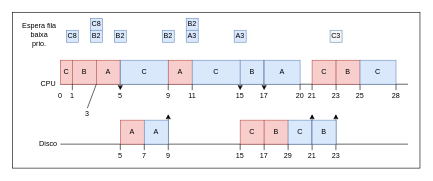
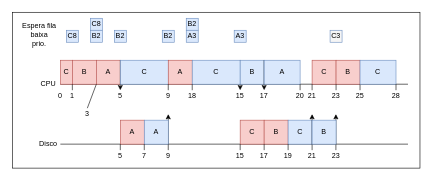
- <mxCell id="29" value="11" style="text;html=1;strokeColor=none;fillColor=none;align=center;verticalAlign=middle;whiteSpace=wrap;rounded=0;" parent="1" vertex="1"><mxGeometry x="300" y="150" width="40" height="20" as="geometry" /></mxCell>
+ <mxCell id="29" value="18" style="text;html=1;strokeColor=none;fillColor=none;align=center;verticalAlign=middle;whiteSpace=wrap;rounded=0;" parent="1" vertex="1"><mxGeometry x="300" y="150" width="40" height="20" as="geometry" /></mxCell>
- <mxCell id="44" value="29" style="text;html=1;strokeColor=none;fillColor=none;align=center;verticalAlign=middle;whiteSpace=wrap;rounded=0;" parent="1" vertex="1"><mxGeometry x="460" y="250" width="40" height="20" as="geometry" /></mxCell>
+ <mxCell id="44" value="19" style="text;html=1;strokeColor=none;fillColor=none;align=center;verticalAlign=middle;whiteSpace=wrap;rounded=0;" parent="1" vertex="1"><mxGeometry x="460" y="250" width="40" height="20" as="geometry" /></mxCell>
